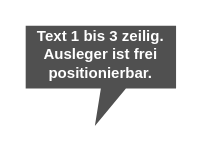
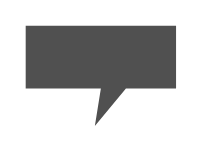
- <mxCell id="4" value="Text 1 bis 3 zeilig. Ausleger ist frei positionierbar." style="text;html=1;strokeColor=none;fillColor=none;align=center;verticalAlign=middle;whiteSpace=wrap;rounded=0;fontColor=#FFFFFF;fontStyle=1;fontSize=12;" vertex="1" parent="2"><mxGeometry x="5" y="8" width="110" height="30" as="geometry" /></mxCell>
